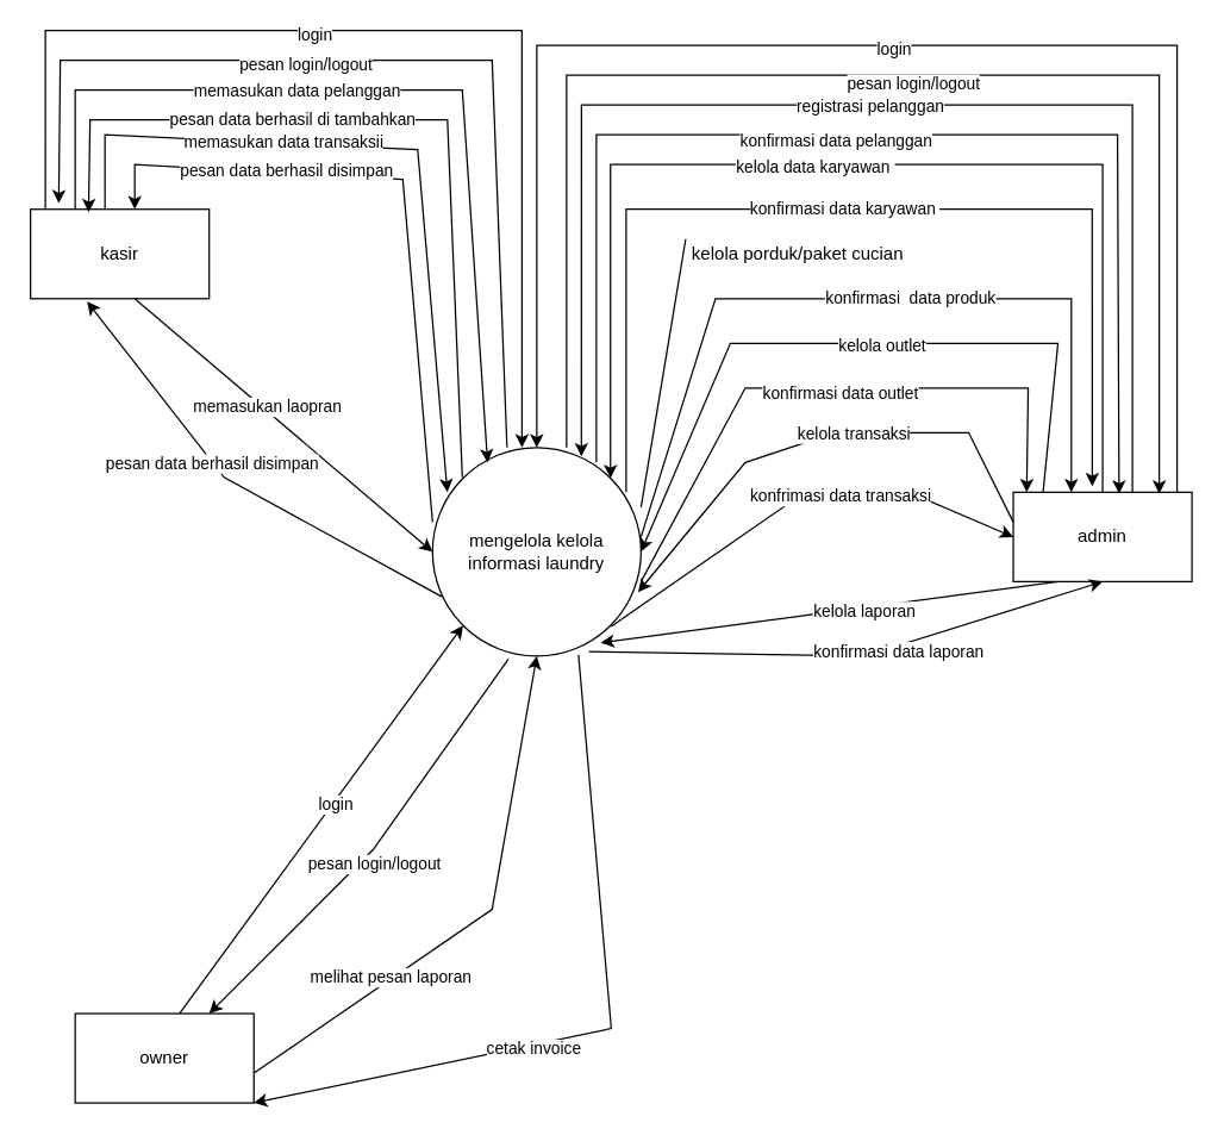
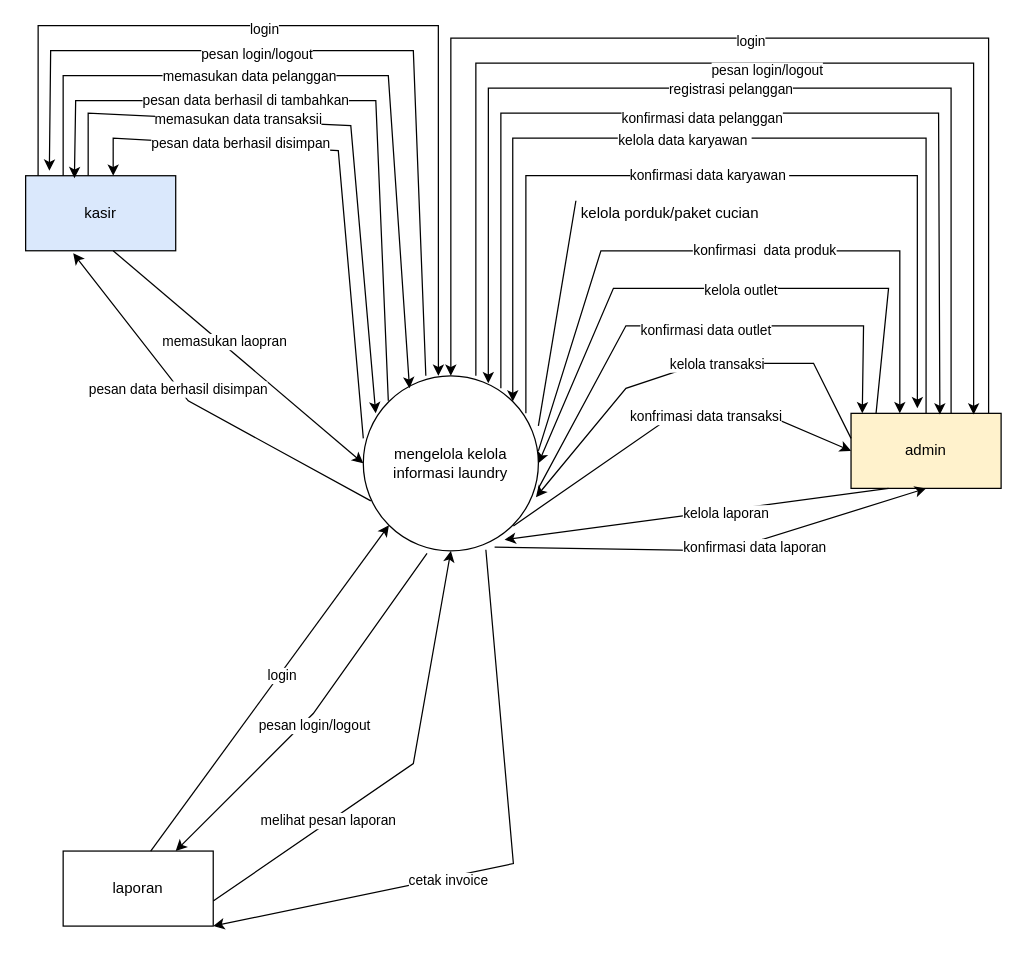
- <mxCell id="8" value="kasir" style="rounded=0;whiteSpace=wrap;html=1;" vertex="1" parent="1"><mxGeometry x="20" y="140" width="120" height="60" as="geometry" /></mxCell>
+ <mxCell id="8" value="kasir" style="rounded=0;whiteSpace=wrap;html=1;fillColor=#dae8fc;" vertex="1" parent="1"><mxGeometry x="20" y="140" width="120" height="60" as="geometry" /></mxCell>
- <mxCell id="7" value="admin" style="rounded=0;whiteSpace=wrap;html=1;" vertex="1" parent="1"><mxGeometry x="680" y="330" width="120" height="60" as="geometry" /></mxCell>
+ <mxCell id="7" value="admin" style="rounded=0;whiteSpace=wrap;html=1;fillColor=#fff2cc;" vertex="1" parent="1"><mxGeometry x="680" y="330" width="120" height="60" as="geometry" /></mxCell>
- <mxCell id="9" value="owner" style="rounded=0;whiteSpace=wrap;html=1;" vertex="1" parent="1"><mxGeometry x="50" y="680" width="120" height="60" as="geometry" /></mxCell>
+ <mxCell id="9" value="laporan" style="rounded=0;whiteSpace=wrap;html=1;" vertex="1" parent="1"><mxGeometry x="50" y="680" width="120" height="60" as="geometry" /></mxCell>
